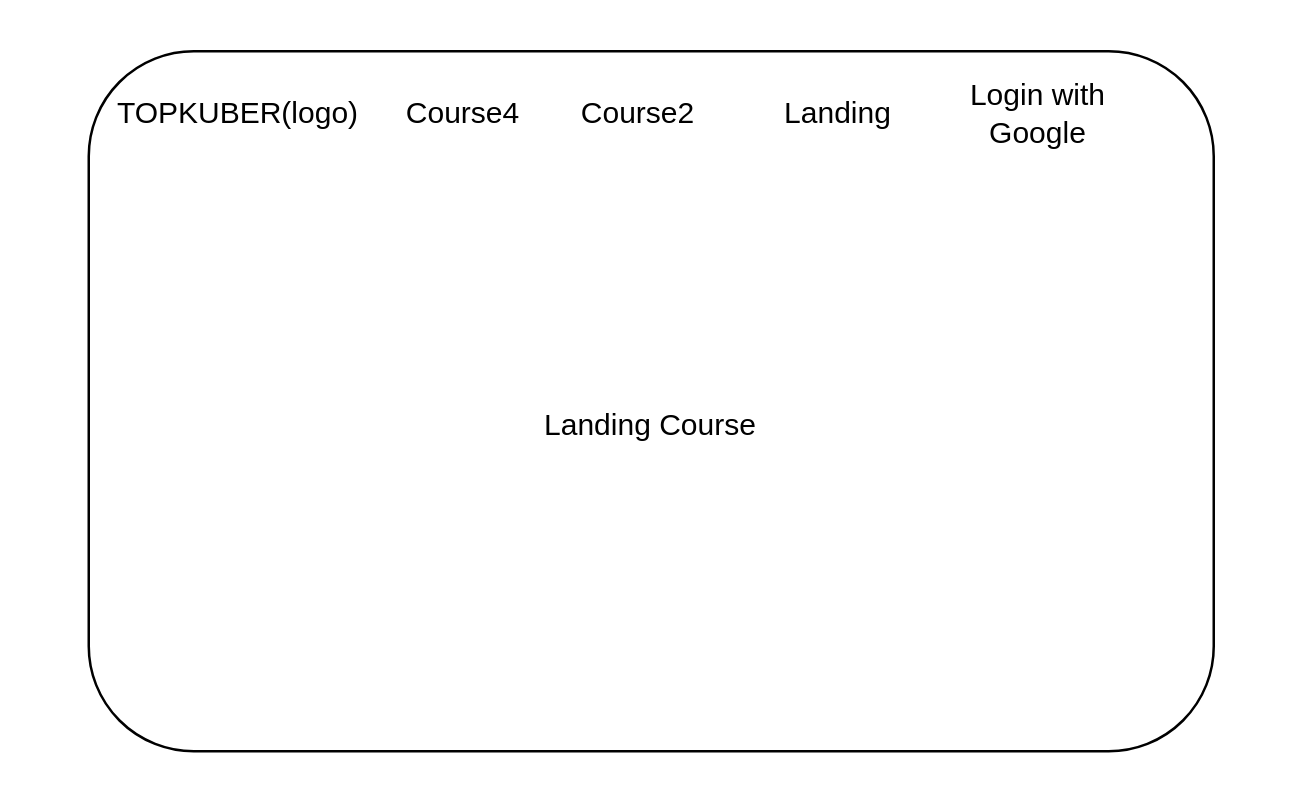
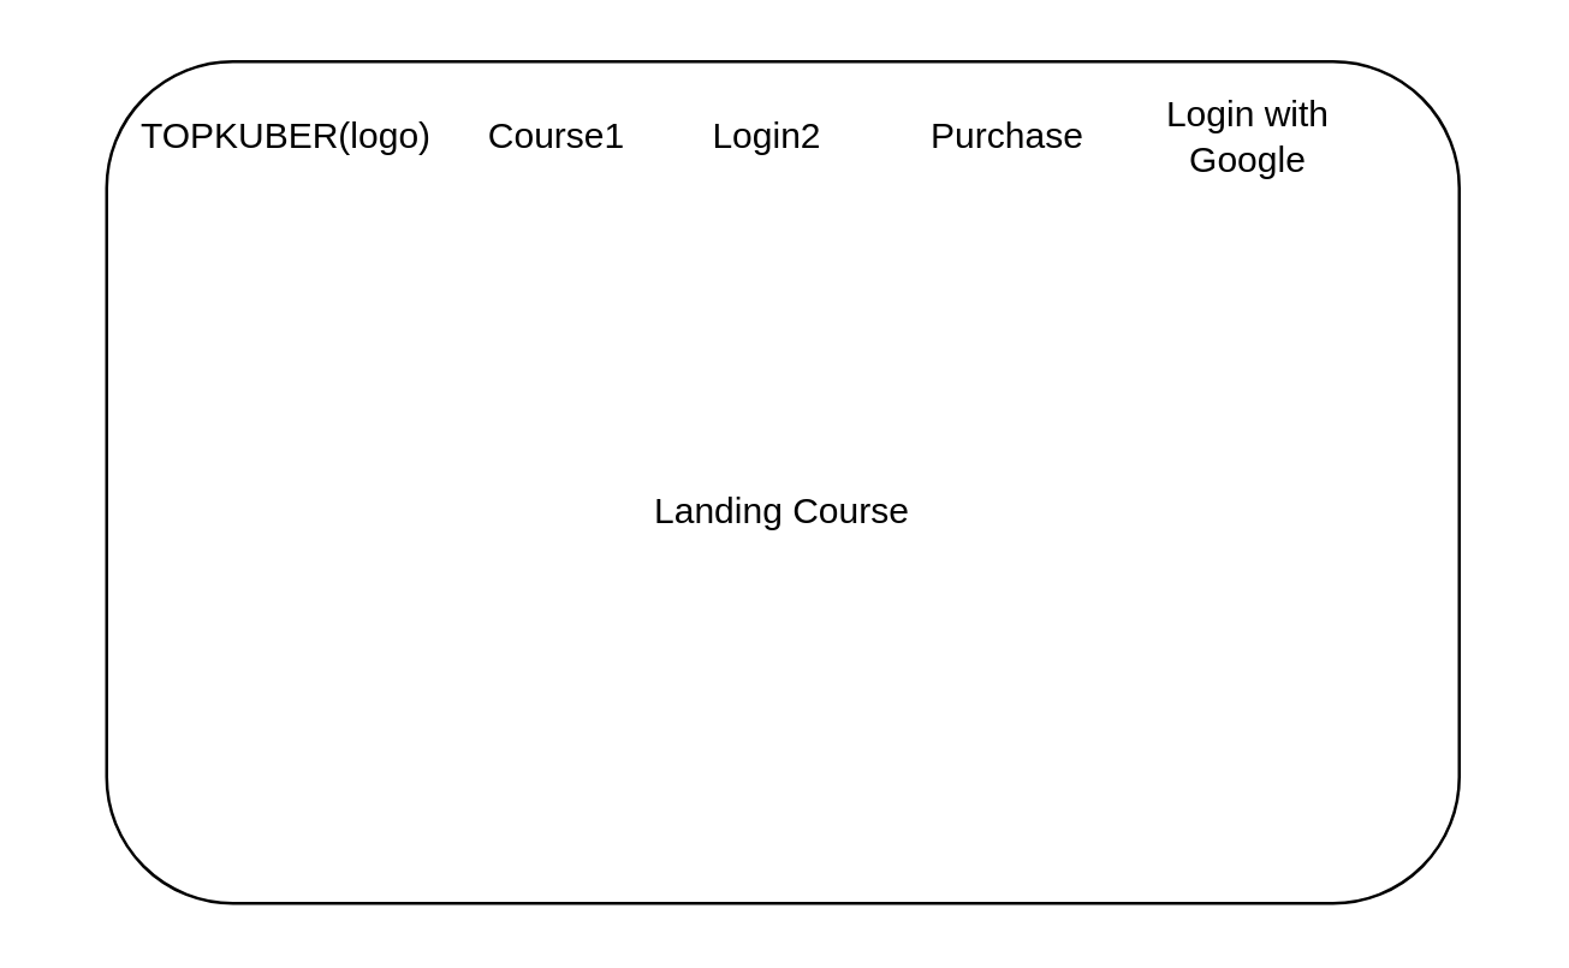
- <mxCell id="7" value="Course4" style="text;html=1;strokeColor=none;fillColor=none;align=center;verticalAlign=middle;whiteSpace=wrap;rounded=0;" vertex="1" parent="1"><mxGeometry x="115" y="30" width="140" height="30" as="geometry" /></mxCell>
+ <mxCell id="7" value="Course1" style="text;html=1;strokeColor=none;fillColor=none;align=center;verticalAlign=middle;whiteSpace=wrap;rounded=0;" vertex="1" parent="1"><mxGeometry x="115" y="30" width="140" height="30" as="geometry" /></mxCell>
- <mxCell id="6" value="Course2" style="text;html=1;strokeColor=none;fillColor=none;align=center;verticalAlign=middle;whiteSpace=wrap;rounded=0;" vertex="1" parent="1"><mxGeometry x="185" y="30" width="140" height="30" as="geometry" /></mxCell>
+ <mxCell id="6" value="Login2" style="text;html=1;strokeColor=none;fillColor=none;align=center;verticalAlign=middle;whiteSpace=wrap;rounded=0;" vertex="1" parent="1"><mxGeometry x="185" y="30" width="140" height="30" as="geometry" /></mxCell>
- <mxCell id="5" value="Landing" style="text;html=1;strokeColor=none;fillColor=none;align=center;verticalAlign=middle;whiteSpace=wrap;rounded=0;" vertex="1" parent="1"><mxGeometry x="265" y="30" width="140" height="30" as="geometry" /></mxCell>
+ <mxCell id="5" value="Purchase" style="text;html=1;strokeColor=none;fillColor=none;align=center;verticalAlign=middle;whiteSpace=wrap;rounded=0;" vertex="1" parent="1"><mxGeometry x="265" y="30" width="140" height="30" as="geometry" /></mxCell>
